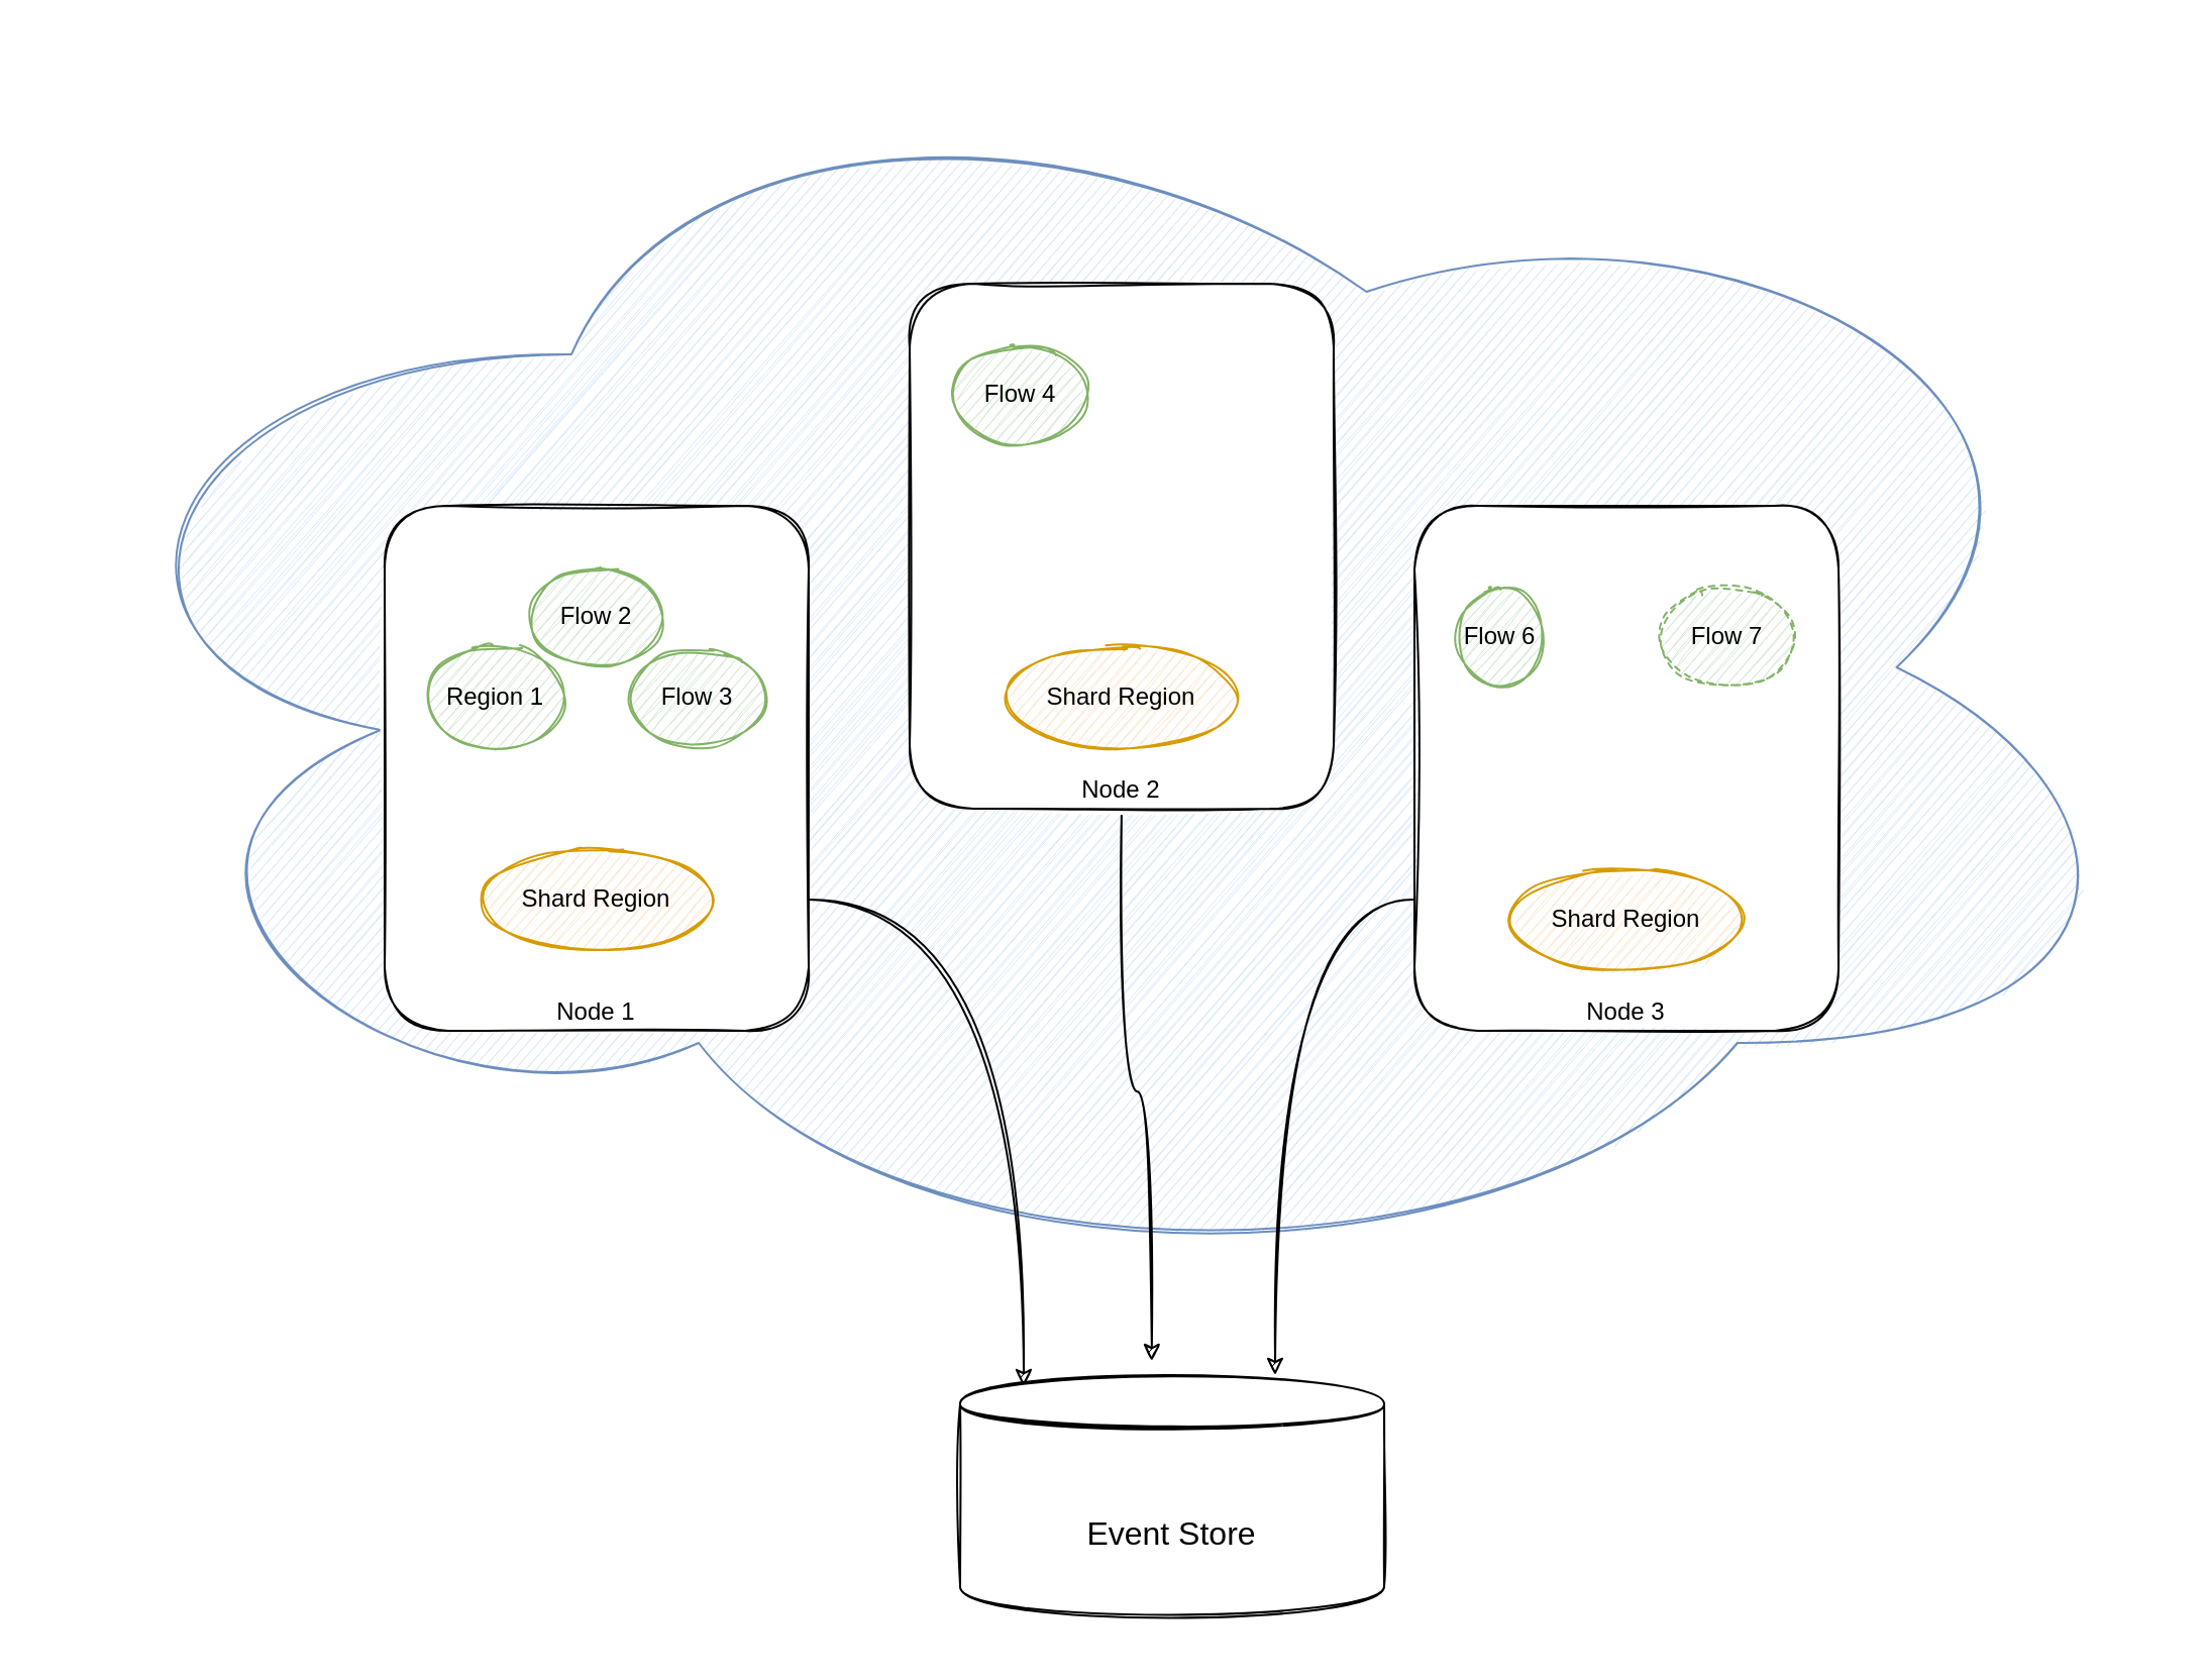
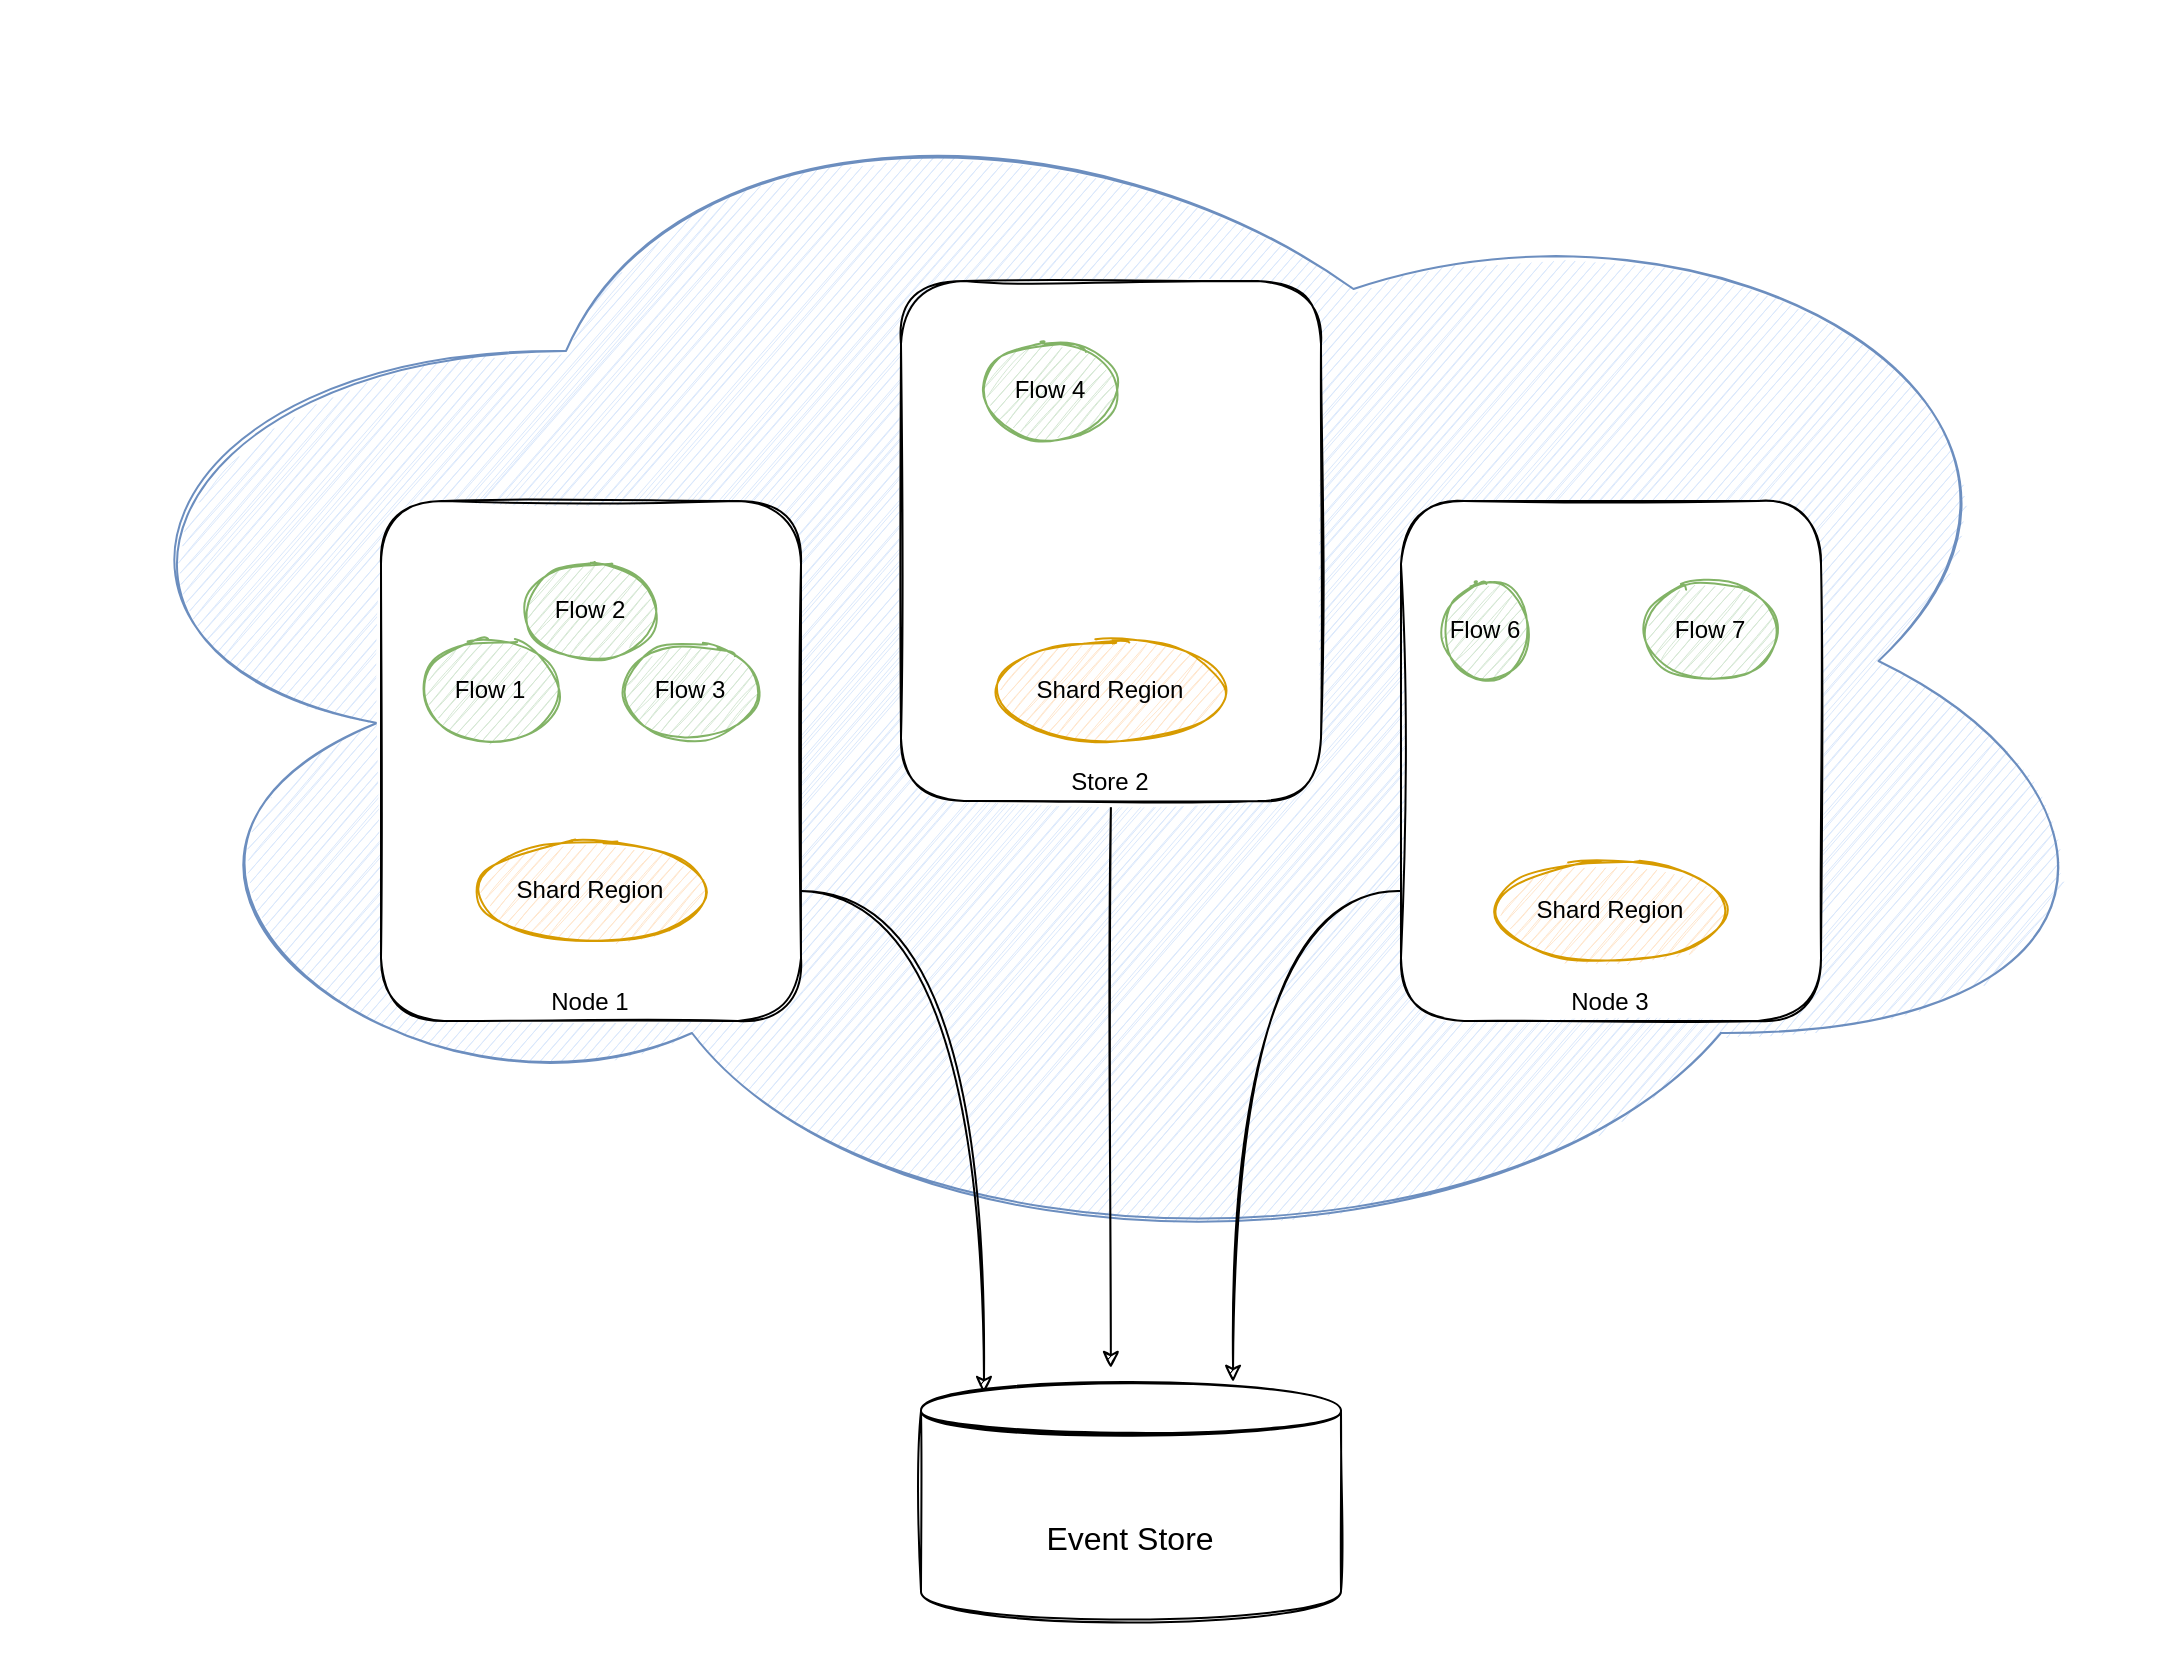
- <mxCell id="13" value="Flow 4" style="ellipse;whiteSpace=wrap;html=1;fillColor=#d5e8d4;strokeColor=#82b366;sketch=1;" vertex="1" parent="1"><mxGeometry x="470" y="170" width="70" height="50" as="geometry" /></mxCell>
+ <mxCell id="13" value="Flow 4" style="ellipse;whiteSpace=wrap;html=1;fillColor=#d5e8d4;strokeColor=#82b366;sketch=1;" vertex="1" parent="1"><mxGeometry x="490" y="170" width="70" height="50" as="geometry" /></mxCell>
- <mxCell id="15" value="Flow 7" style="ellipse;whiteSpace=wrap;html=1;fillColor=#d5e8d4;strokeColor=#82b366;sketch=1;dashed=1;" vertex="1" parent="1"><mxGeometry x="820" y="290" width="70" height="50" as="geometry" /></mxCell>
+ <mxCell id="15" value="Flow 7" style="ellipse;whiteSpace=wrap;html=1;fillColor=#d5e8d4;strokeColor=#82b366;sketch=1;" vertex="1" parent="1"><mxGeometry x="820" y="290" width="70" height="50" as="geometry" /></mxCell>
- <mxCell id="10" value="Region 1" style="ellipse;whiteSpace=wrap;html=1;fillColor=#d5e8d4;strokeColor=#82b366;sketch=1;" vertex="1" parent="1"><mxGeometry x="210" y="320" width="70" height="50" as="geometry" /></mxCell>
+ <mxCell id="10" value="Flow 1" style="ellipse;whiteSpace=wrap;html=1;fillColor=#d5e8d4;strokeColor=#82b366;sketch=1;" vertex="1" parent="1"><mxGeometry x="210" y="320" width="70" height="50" as="geometry" /></mxCell>
- <mxCell id="6" value="Node 2" style="rounded=1;whiteSpace=wrap;html=1;verticalAlign=bottom;sketch=1;" vertex="1" parent="1"><mxGeometry x="450" y="140" width="210" height="260" as="geometry" /></mxCell>
+ <mxCell id="6" value="Store 2" style="rounded=1;whiteSpace=wrap;html=1;verticalAlign=bottom;sketch=1;" vertex="1" parent="1"><mxGeometry x="450" y="140" width="210" height="260" as="geometry" /></mxCell>
- <mxCell id="9" value="Event Store" style="shape=datastore;whiteSpace=wrap;html=1;fontSize=16;sketch=1;" vertex="1" parent="1"><mxGeometry x="475" y="680" width="210" height="120" as="geometry" /></mxCell>
+ <mxCell id="9" value="Event Store" style="shape=datastore;whiteSpace=wrap;html=1;fontSize=16;sketch=1;" vertex="1" parent="1"><mxGeometry x="460" y="690" width="210" height="120" as="geometry" /></mxCell>
